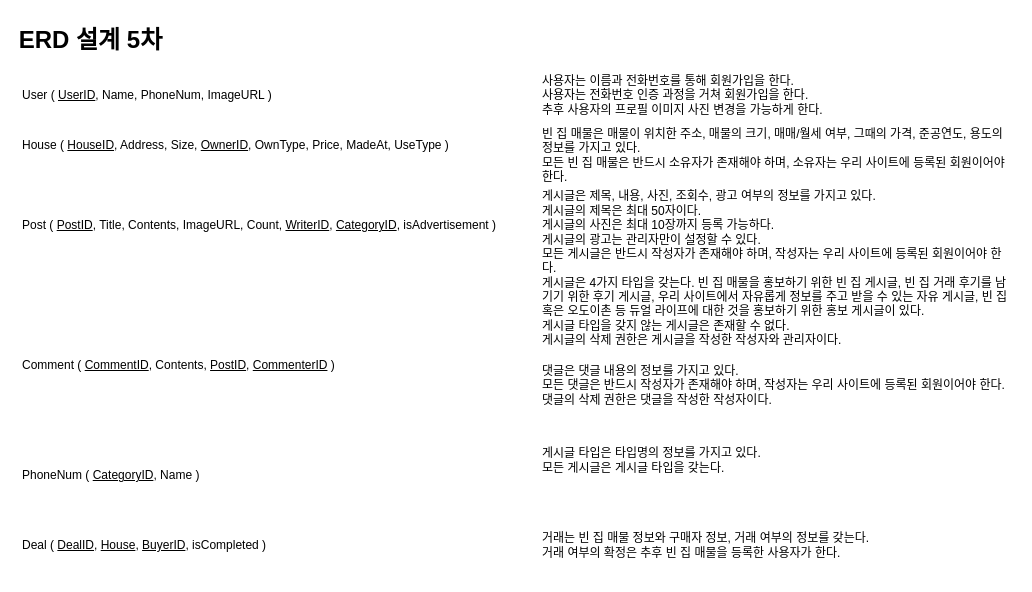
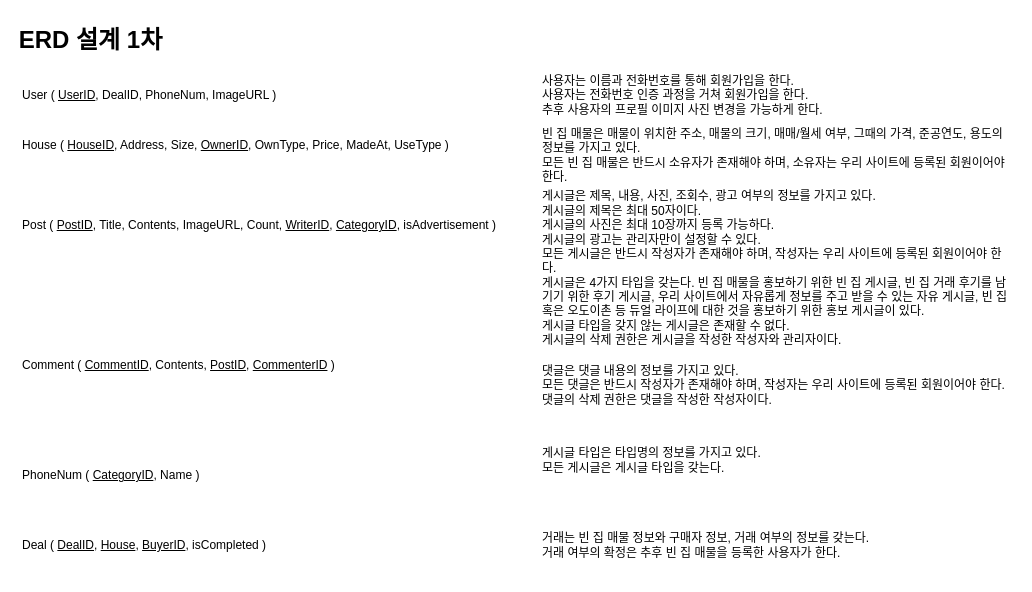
- <mxCell id="2" value="ERD 설계 5차" style="text;strokeColor=none;fillColor=none;html=1;fontSize=24;fontStyle=1;verticalAlign=middle;align=center;" parent="1" vertex="1"><mxGeometry x="40" y="20" width="100" height="40" as="geometry" /></mxCell>
+ <mxCell id="2" value="ERD 설계 1차" style="text;strokeColor=none;fillColor=none;html=1;fontSize=24;fontStyle=1;verticalAlign=middle;align=center;" parent="1" vertex="1"><mxGeometry x="40" y="20" width="100" height="40" as="geometry" /></mxCell>
- <mxCell id="3" value="User ( &lt;u&gt;UserID&lt;/u&gt;, Name, PhoneNum, ImageURL )" style="text;html=1;strokeColor=none;fillColor=none;align=left;verticalAlign=middle;whiteSpace=wrap;rounded=0;" parent="1" vertex="1"><mxGeometry x="20" y="80" width="470" height="30" as="geometry" /></mxCell>
+ <mxCell id="3" value="User ( &lt;u&gt;UserID&lt;/u&gt;, DealID, PhoneNum, ImageURL )" style="text;html=1;strokeColor=none;fillColor=none;align=left;verticalAlign=middle;whiteSpace=wrap;rounded=0;" parent="1" vertex="1"><mxGeometry x="20" y="80" width="470" height="30" as="geometry" /></mxCell>
